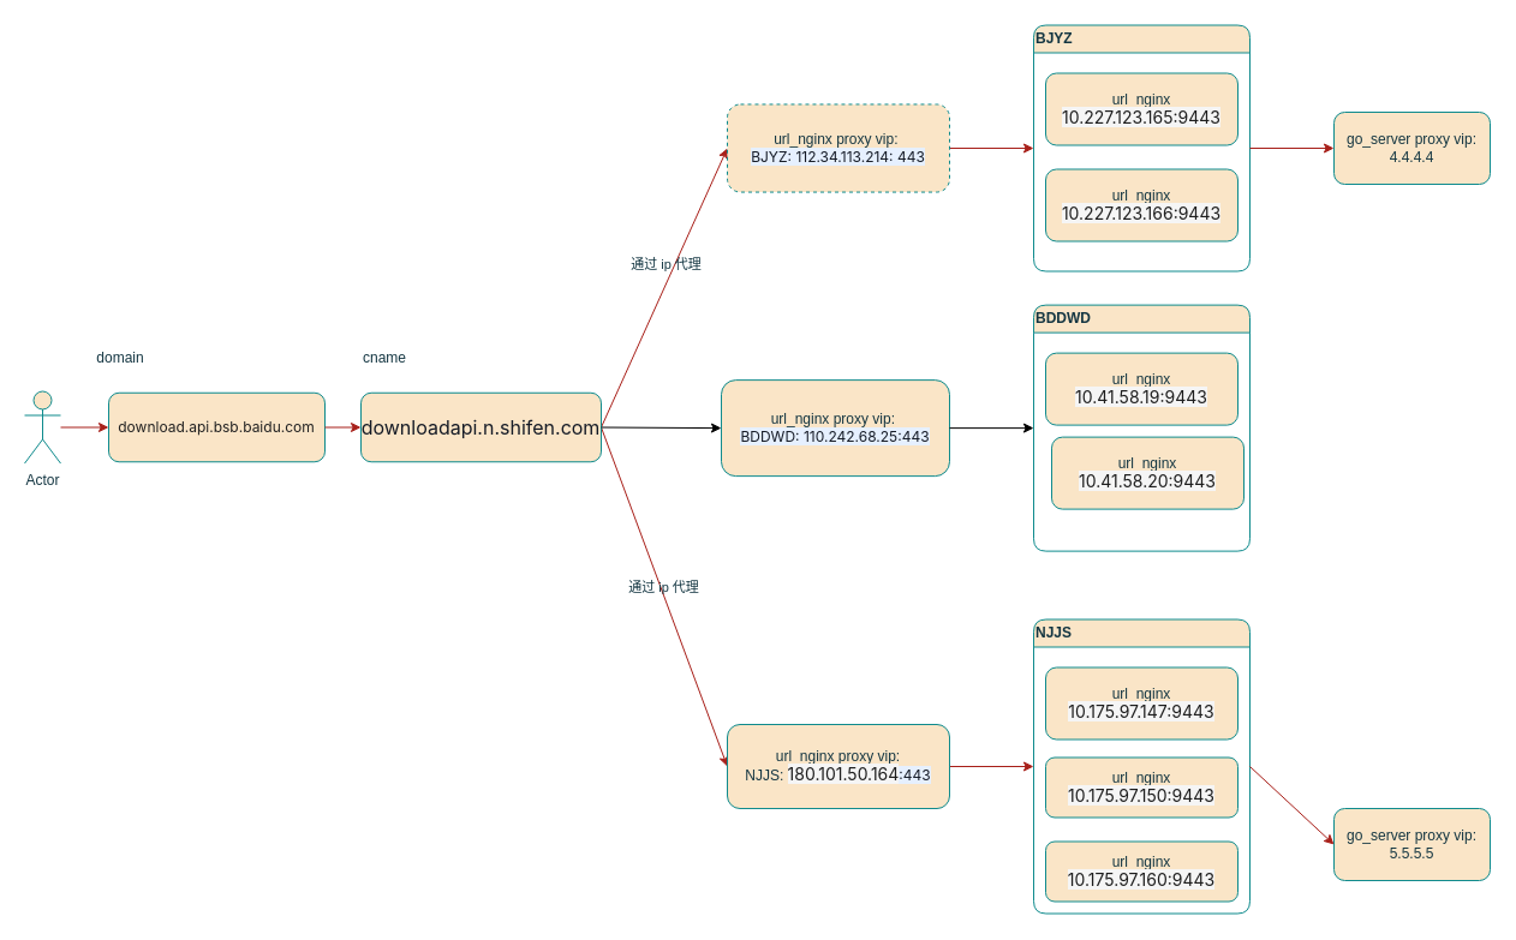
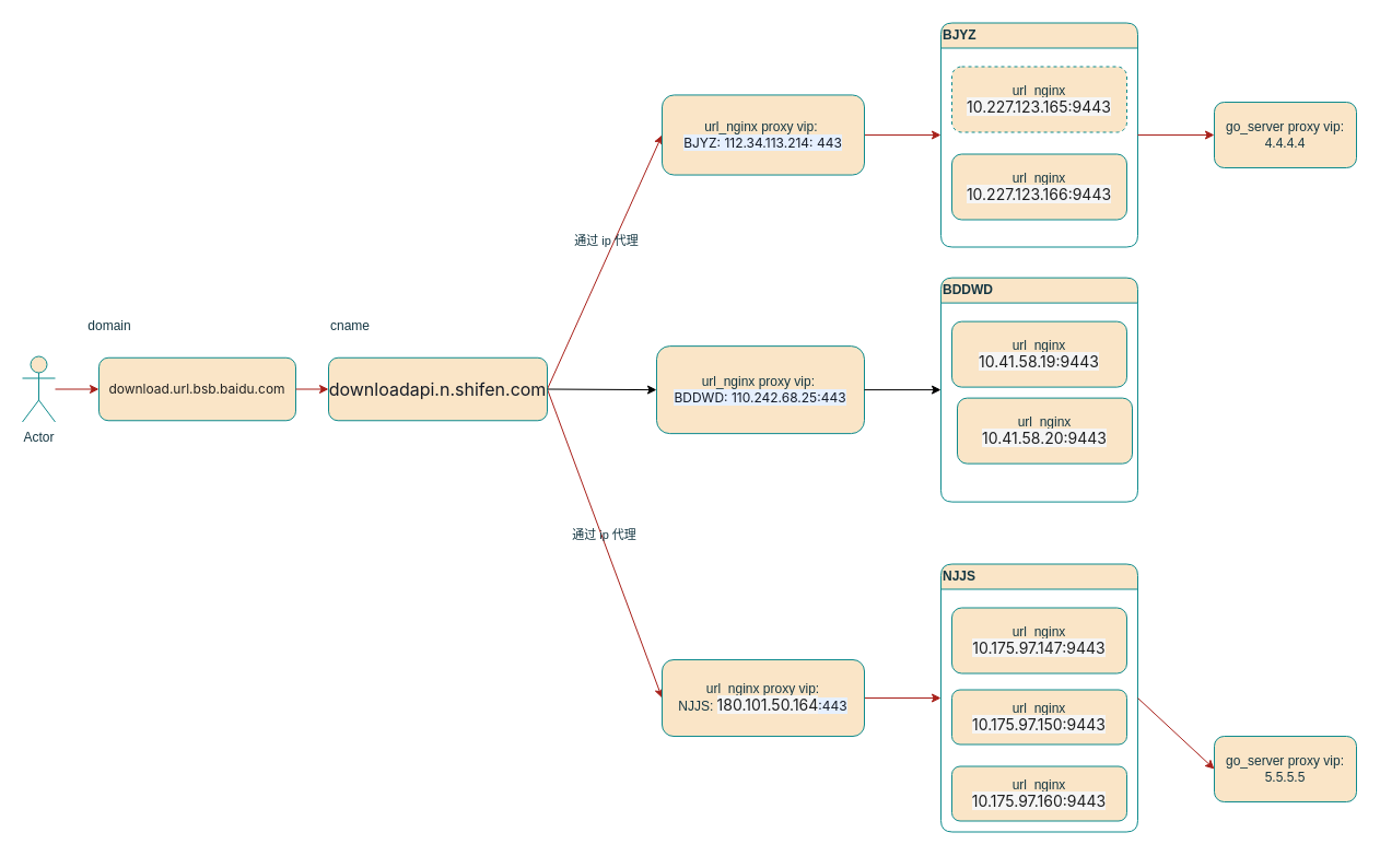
- <mxCell id="10" value="url_nginx&lt;div&gt;&lt;span style=&quot;color: rgba(0, 0, 0, 0.88); font-family: -apple-system, &amp;quot;system-ui&amp;quot;, &amp;quot;Segoe UI&amp;quot;, Roboto, &amp;quot;Helvetica Neue&amp;quot;, Arial, &amp;quot;Noto Sans&amp;quot;, sans-serif, &amp;quot;Apple Color Emoji&amp;quot;, &amp;quot;Segoe UI Emoji&amp;quot;, &amp;quot;Segoe UI Symbol&amp;quot;, &amp;quot;Noto Color Emoji&amp;quot;; font-size: 14px; text-align: start; background-color: rgb(245, 245, 245);&quot;&gt;10.227.123.165:9443&lt;/span&gt;&lt;/div&gt;" style="rounded=1;whiteSpace=wrap;html=1;labelBackgroundColor=none;fillColor=#FAE5C7;strokeColor=#0F8B8D;fontColor=#143642;" vertex="1" parent="9"><mxGeometry x="10" y="40" width="160" height="60" as="geometry" /></mxCell>
+ <mxCell id="10" value="url_nginx&lt;div&gt;&lt;span style=&quot;color: rgba(0, 0, 0, 0.88); font-family: -apple-system, &amp;quot;system-ui&amp;quot;, &amp;quot;Segoe UI&amp;quot;, Roboto, &amp;quot;Helvetica Neue&amp;quot;, Arial, &amp;quot;Noto Sans&amp;quot;, sans-serif, &amp;quot;Apple Color Emoji&amp;quot;, &amp;quot;Segoe UI Emoji&amp;quot;, &amp;quot;Segoe UI Symbol&amp;quot;, &amp;quot;Noto Color Emoji&amp;quot;; font-size: 14px; text-align: start; background-color: rgb(245, 245, 245);&quot;&gt;10.227.123.165:9443&lt;/span&gt;&lt;/div&gt;" style="rounded=1;whiteSpace=wrap;html=1;labelBackgroundColor=none;fillColor=#FAE5C7;strokeColor=#0F8B8D;fontColor=#143642;dashed=1;" vertex="1" parent="9"><mxGeometry x="10" y="40" width="160" height="60" as="geometry" /></mxCell>
- <mxCell id="17" value="url_nginx proxy vip:&amp;nbsp;&lt;div&gt;&lt;span style=&quot;color: rgb(21, 27, 38); font-family: -apple-system, &amp;quot;system-ui&amp;quot;, &amp;quot;Segoe UI&amp;quot;, &amp;quot;Helvetica Neue&amp;quot;, Arial, &amp;quot;PingFang SC&amp;quot;, &amp;quot;Hiragino Sans GB&amp;quot;, &amp;quot;Microsoft YaHei&amp;quot;, 微软雅黑, &amp;quot;sans-serif&amp;quot;, &amp;quot;Apple Color Emoji&amp;quot;, &amp;quot;Segoe UI Emoji&amp;quot;, &amp;quot;Segoe UI Symbol&amp;quot;, &amp;quot;Noto Color Emoji&amp;quot;; text-align: left; background-color: rgb(230, 240, 255);&quot;&gt;BJYZ:&amp;nbsp;&lt;/span&gt;&lt;span style=&quot;background-color: rgb(230, 240, 255); color: rgb(21, 27, 38); font-family: -apple-system, &amp;quot;system-ui&amp;quot;, &amp;quot;Segoe UI&amp;quot;, &amp;quot;Helvetica Neue&amp;quot;, Arial, &amp;quot;PingFang SC&amp;quot;, &amp;quot;Hiragino Sans GB&amp;quot;, &amp;quot;Microsoft YaHei&amp;quot;, 微软雅黑, &amp;quot;sans-serif&amp;quot;, &amp;quot;Apple Color Emoji&amp;quot;, &amp;quot;Segoe UI Emoji&amp;quot;, &amp;quot;Segoe UI Symbol&amp;quot;, &amp;quot;Noto Color Emoji&amp;quot;; text-align: left;&quot;&gt;112.34.113.214: 443&lt;/span&gt;&lt;/div&gt;" style="rounded=1;whiteSpace=wrap;html=1;labelBackgroundColor=none;fillColor=#FAE5C7;strokeColor=#0F8B8D;fontColor=#143642;dashed=1;" vertex="1" parent="1"><mxGeometry x="605" y="86.44" width="185" height="73.12" as="geometry" /></mxCell>
+ <mxCell id="17" value="url_nginx proxy vip:&amp;nbsp;&lt;div&gt;&lt;span style=&quot;color: rgb(21, 27, 38); font-family: -apple-system, &amp;quot;system-ui&amp;quot;, &amp;quot;Segoe UI&amp;quot;, &amp;quot;Helvetica Neue&amp;quot;, Arial, &amp;quot;PingFang SC&amp;quot;, &amp;quot;Hiragino Sans GB&amp;quot;, &amp;quot;Microsoft YaHei&amp;quot;, 微软雅黑, &amp;quot;sans-serif&amp;quot;, &amp;quot;Apple Color Emoji&amp;quot;, &amp;quot;Segoe UI Emoji&amp;quot;, &amp;quot;Segoe UI Symbol&amp;quot;, &amp;quot;Noto Color Emoji&amp;quot;; text-align: left; background-color: rgb(230, 240, 255);&quot;&gt;BJYZ:&amp;nbsp;&lt;/span&gt;&lt;span style=&quot;background-color: rgb(230, 240, 255); color: rgb(21, 27, 38); font-family: -apple-system, &amp;quot;system-ui&amp;quot;, &amp;quot;Segoe UI&amp;quot;, &amp;quot;Helvetica Neue&amp;quot;, Arial, &amp;quot;PingFang SC&amp;quot;, &amp;quot;Hiragino Sans GB&amp;quot;, &amp;quot;Microsoft YaHei&amp;quot;, 微软雅黑, &amp;quot;sans-serif&amp;quot;, &amp;quot;Apple Color Emoji&amp;quot;, &amp;quot;Segoe UI Emoji&amp;quot;, &amp;quot;Segoe UI Symbol&amp;quot;, &amp;quot;Noto Color Emoji&amp;quot;; text-align: left;&quot;&gt;112.34.113.214: 443&lt;/span&gt;&lt;/div&gt;" style="rounded=1;whiteSpace=wrap;html=1;labelBackgroundColor=none;fillColor=#FAE5C7;strokeColor=#0F8B8D;fontColor=#143642;" vertex="1" parent="1"><mxGeometry x="605" y="86.44" width="185" height="73.12" as="geometry" /></mxCell>
- <mxCell id="4" value="&lt;div style=&quot;text-align: left;&quot;&gt;&lt;span style=&quot;background-color: initial; white-space-collapse: preserve;&quot;&gt;&lt;font face=&quot;Inter, system-ui, -apple-system, system-ui, Segoe UI, Roboto, Oxygen, Ubuntu, Cantarell, Fira Sans, Droid Sans, Helvetica, Arial, sans-serif&quot; color=&quot;#212121&quot;&gt;download.api.bsb.baidu.com&lt;/font&gt;&lt;/span&gt;&lt;/div&gt;" style="rounded=1;whiteSpace=wrap;html=1;labelBackgroundColor=none;fillColor=#FAE5C7;strokeColor=#0F8B8D;fontColor=#143642;" vertex="1" parent="1"><mxGeometry x="90" y="326.75" width="180" height="57.5" as="geometry" /></mxCell>
+ <mxCell id="4" value="&lt;div style=&quot;text-align: left;&quot;&gt;&lt;span style=&quot;background-color: initial; white-space-collapse: preserve;&quot;&gt;&lt;font face=&quot;Inter, system-ui, -apple-system, system-ui, Segoe UI, Roboto, Oxygen, Ubuntu, Cantarell, Fira Sans, Droid Sans, Helvetica, Arial, sans-serif&quot; color=&quot;#212121&quot;&gt;download.url.bsb.baidu.com&lt;/font&gt;&lt;/span&gt;&lt;/div&gt;" style="rounded=1;whiteSpace=wrap;html=1;labelBackgroundColor=none;fillColor=#FAE5C7;strokeColor=#0F8B8D;fontColor=#143642;" vertex="1" parent="1"><mxGeometry x="90" y="326.75" width="180" height="57.5" as="geometry" /></mxCell>
